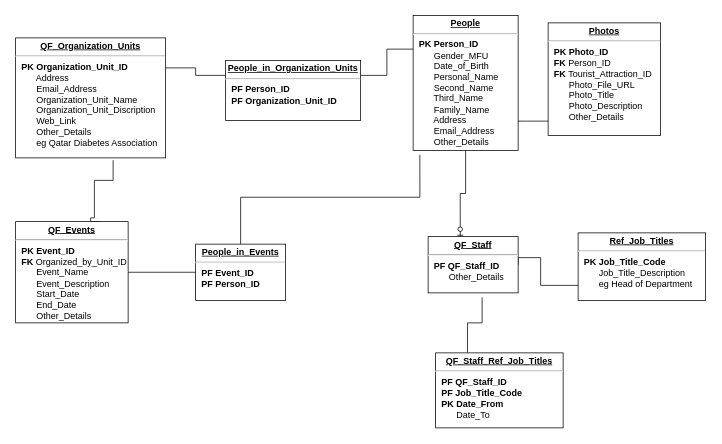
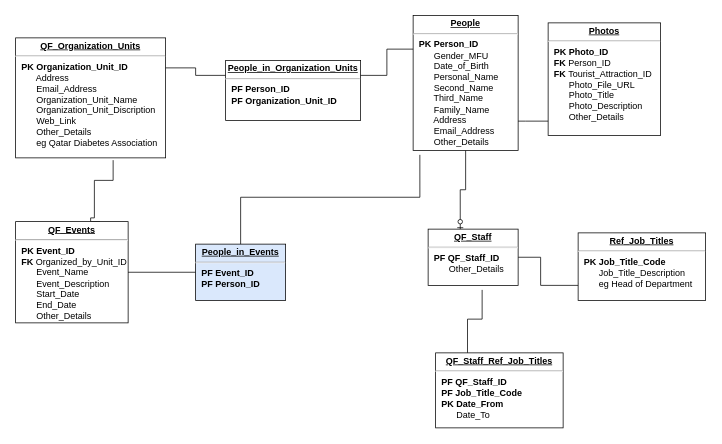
- <mxCell id="13" value="&lt;p style=&quot;margin: 0px ; margin-top: 4px ; text-align: center ; text-decoration: underline&quot;&gt;&lt;b&gt;QF_Staff&lt;/b&gt;&lt;/p&gt;&lt;hr&gt;&lt;p style=&quot;margin: 0px ; margin-left: 8px&quot;&gt;&lt;b&gt;PF QF_Staff_ID&lt;/b&gt;&lt;br&gt;&amp;nbsp; &amp;nbsp; &amp;nbsp; Other_Details&lt;/p&gt;" style="verticalAlign=top;align=left;overflow=fill;fontSize=12;fontFamily=Helvetica;html=1;rounded=0;shadow=0;comic=0;labelBackgroundColor=none;strokeWidth=1" parent="1" vertex="1"><mxGeometry x="570" y="315" width="120" height="75" as="geometry" /></mxCell>
+ <mxCell id="13" value="&lt;p style=&quot;margin: 0px ; margin-top: 4px ; text-align: center ; text-decoration: underline&quot;&gt;&lt;b&gt;QF_Staff&lt;/b&gt;&lt;/p&gt;&lt;hr&gt;&lt;p style=&quot;margin: 0px ; margin-left: 8px&quot;&gt;&lt;b&gt;PF QF_Staff_ID&lt;/b&gt;&lt;br&gt;&amp;nbsp; &amp;nbsp; &amp;nbsp; Other_Details&lt;/p&gt;" style="verticalAlign=top;align=left;overflow=fill;fontSize=12;fontFamily=Helvetica;html=1;rounded=0;shadow=0;comic=0;labelBackgroundColor=none;strokeWidth=1" parent="1" vertex="1"><mxGeometry x="570" y="305" width="120" height="75" as="geometry" /></mxCell>
- <mxCell id="9" value="&lt;p style=&quot;margin: 0px ; margin-top: 4px ; text-align: center ; text-decoration: underline&quot;&gt;&lt;b&gt;People_in_Events&lt;/b&gt;&lt;/p&gt;&lt;hr&gt;&lt;p style=&quot;margin: 0px ; margin-left: 8px&quot;&gt;&lt;b&gt;PF Event_ID&lt;/b&gt;&lt;/p&gt;&lt;p style=&quot;margin: 0px ; margin-left: 8px&quot;&gt;&lt;b&gt;PF Person_ID&lt;/b&gt;&lt;/p&gt;" style="verticalAlign=top;align=left;overflow=fill;fontSize=12;fontFamily=Helvetica;html=1;rounded=0;shadow=0;comic=0;labelBackgroundColor=none;strokeWidth=1" parent="1" vertex="1"><mxGeometry x="260" y="325" width="120" height="75" as="geometry" /></mxCell>
+ <mxCell id="9" value="&lt;p style=&quot;margin: 0px ; margin-top: 4px ; text-align: center ; text-decoration: underline&quot;&gt;&lt;b&gt;People_in_Events&lt;/b&gt;&lt;/p&gt;&lt;hr&gt;&lt;p style=&quot;margin: 0px ; margin-left: 8px&quot;&gt;&lt;b&gt;PF Event_ID&lt;/b&gt;&lt;/p&gt;&lt;p style=&quot;margin: 0px ; margin-left: 8px&quot;&gt;&lt;b&gt;PF Person_ID&lt;/b&gt;&lt;/p&gt;" style="verticalAlign=top;align=left;overflow=fill;fontSize=12;fontFamily=Helvetica;html=1;rounded=0;shadow=0;comic=0;labelBackgroundColor=none;strokeWidth=1;fillColor=#dae8fc;" parent="1" vertex="1"><mxGeometry x="260" y="325" width="120" height="75" as="geometry" /></mxCell>
